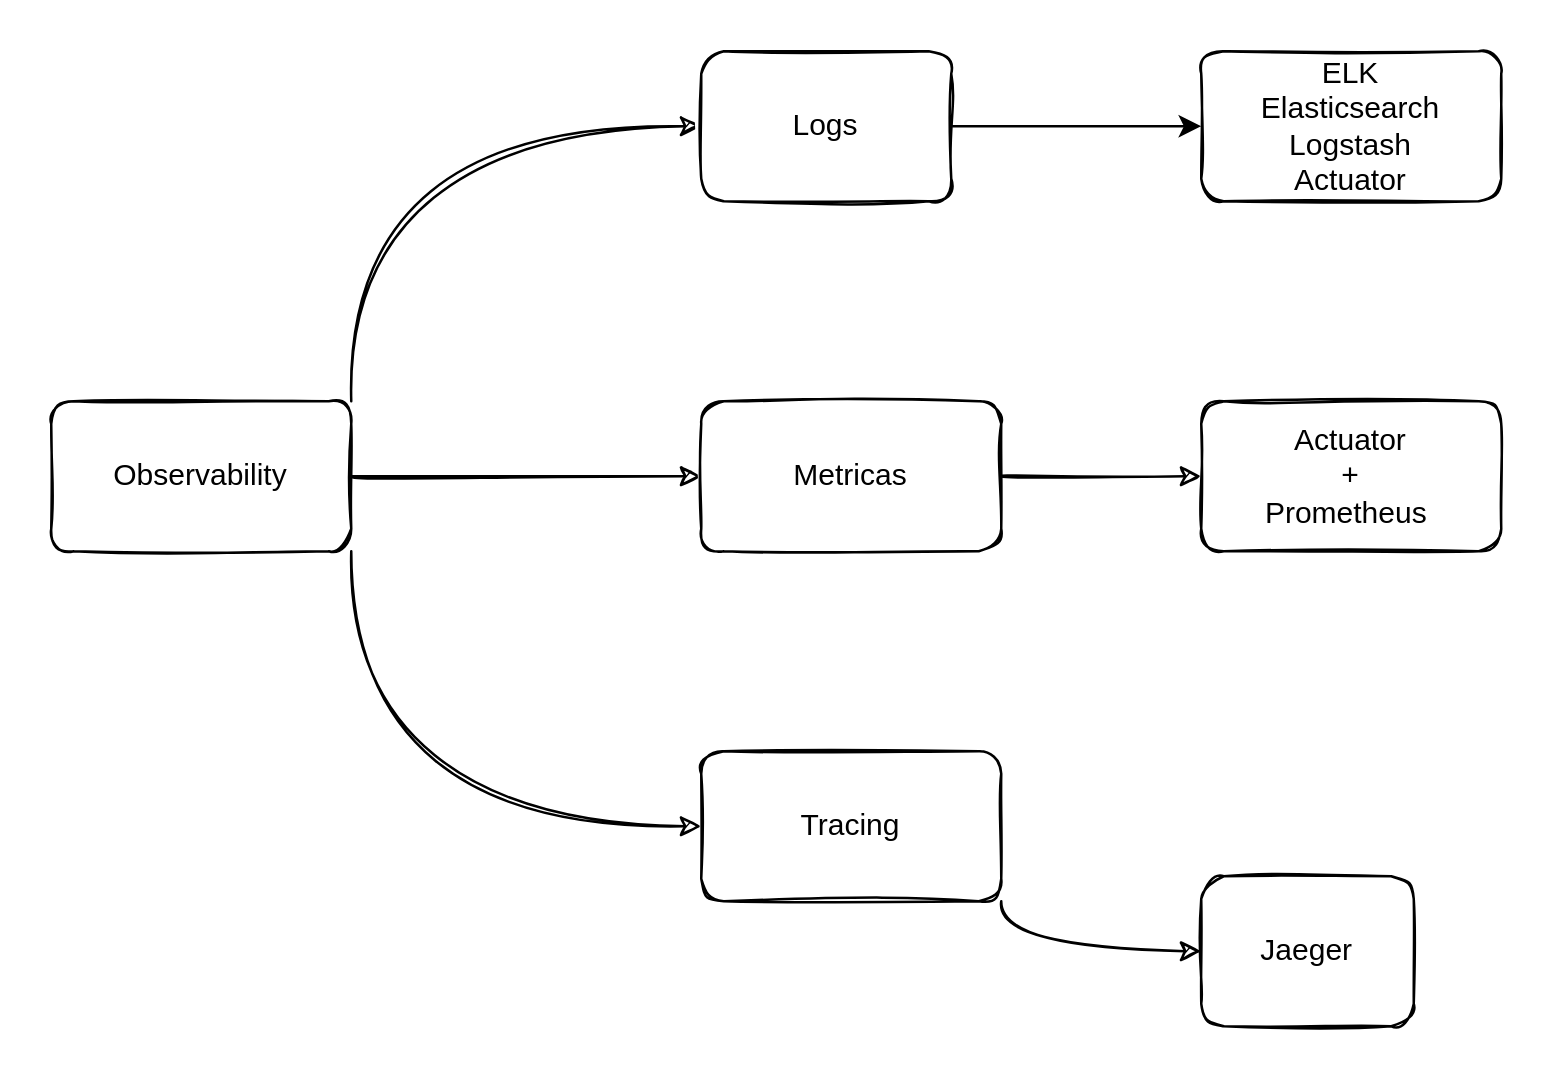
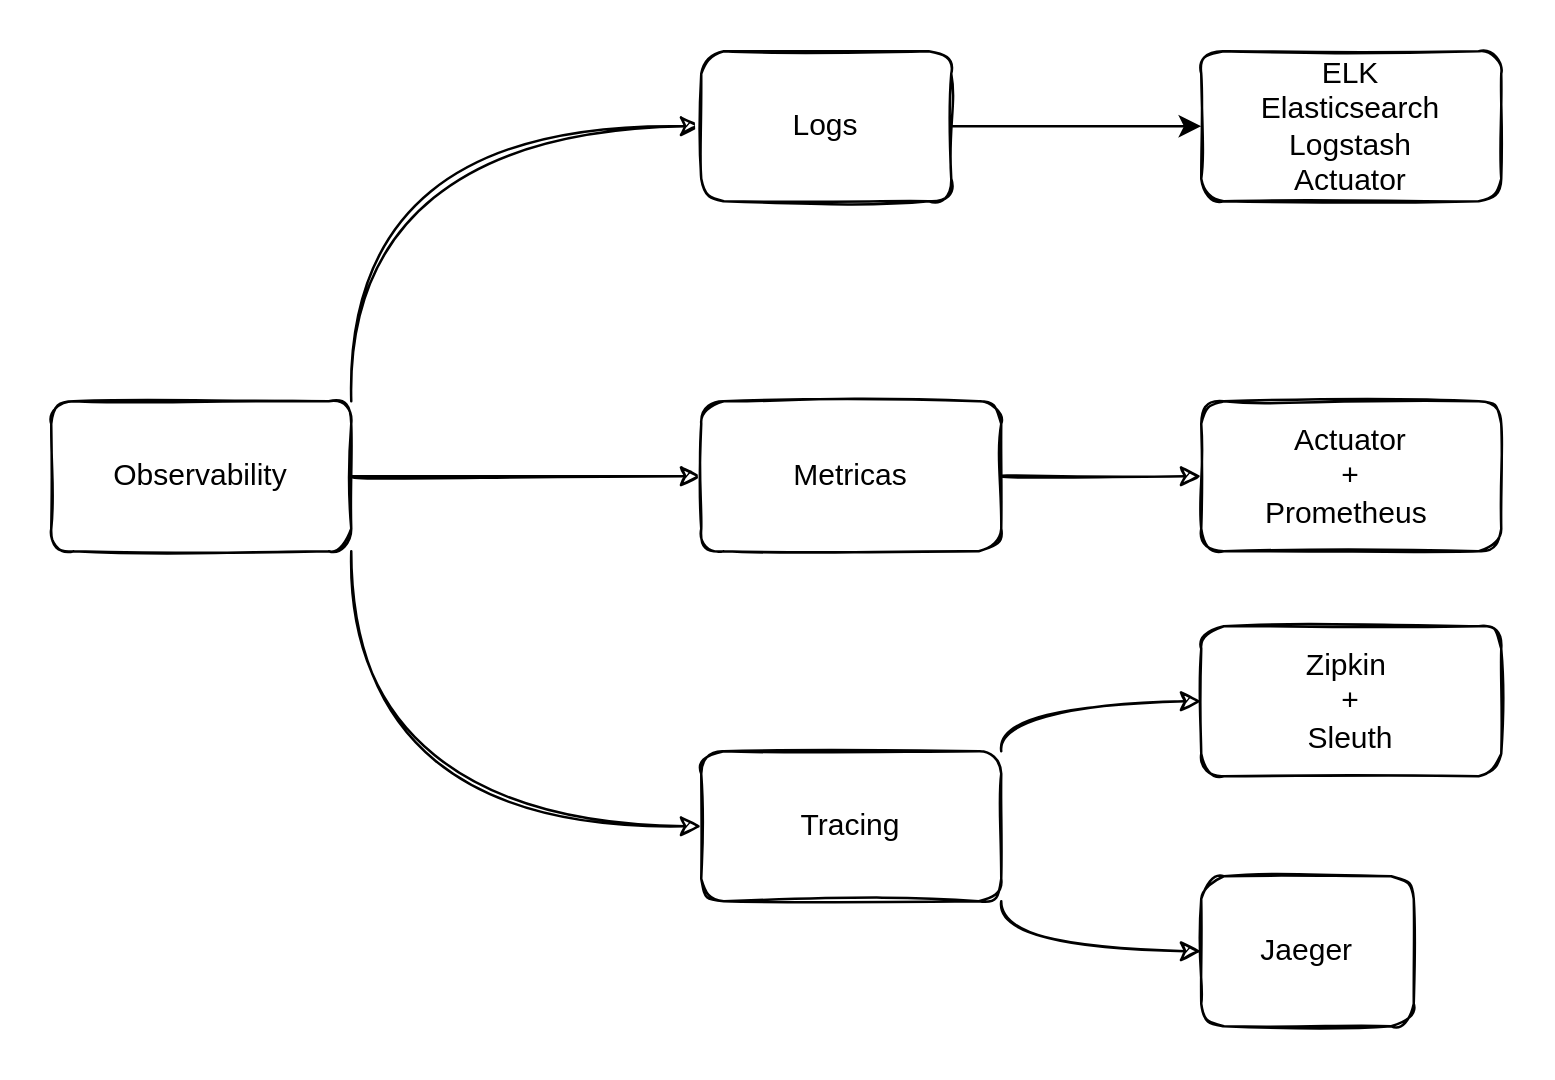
+ <mxCell id="13" value="Zipkin&amp;nbsp;&lt;br&gt;+&lt;br&gt;Sleuth" style="rounded=1;whiteSpace=wrap;html=1;sketch=1;" parent="1" vertex="1"><mxGeometry x="480" y="250" width="120" height="60" as="geometry" /></mxCell>
+ <mxCell id="9" style="edgeStyle=orthogonalEdgeStyle;curved=1;rounded=1;sketch=1;orthogonalLoop=1;jettySize=auto;html=1;exitX=1;exitY=0;exitDx=0;exitDy=0;" parent="1" source="10" target="13" edge="1"><mxGeometry relative="1" as="geometry" /></mxCell>
